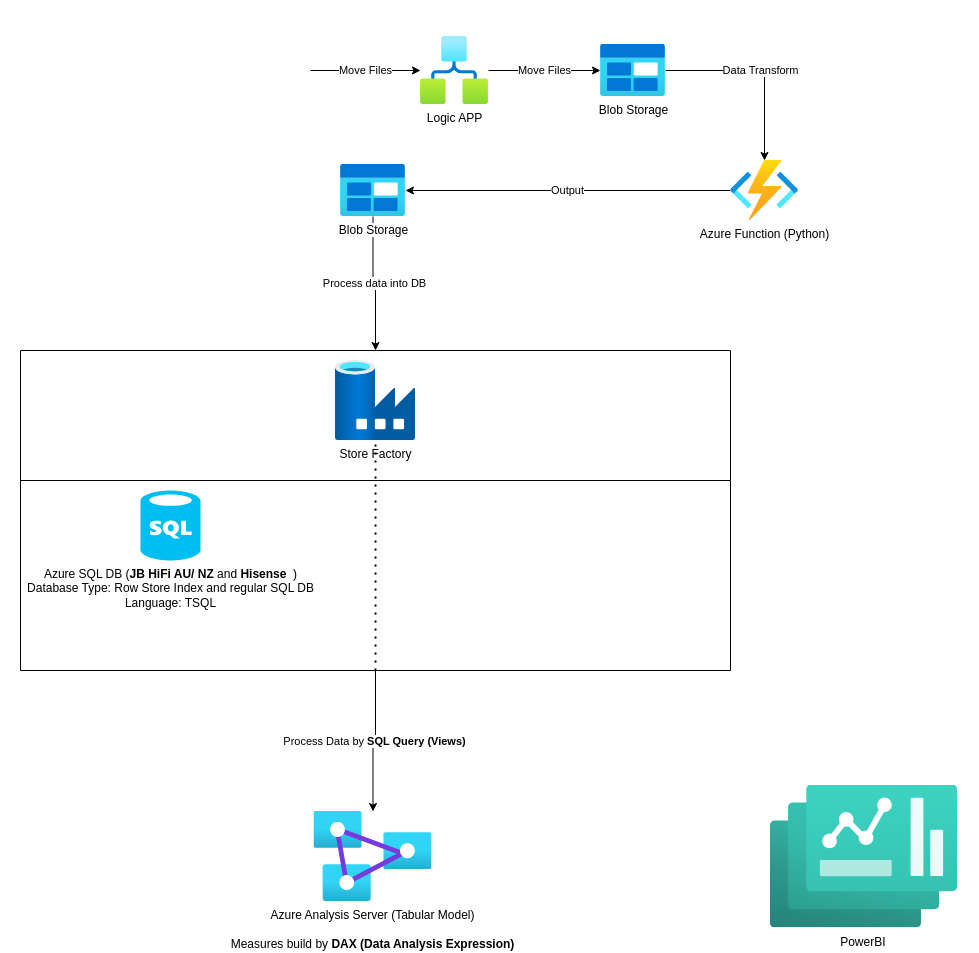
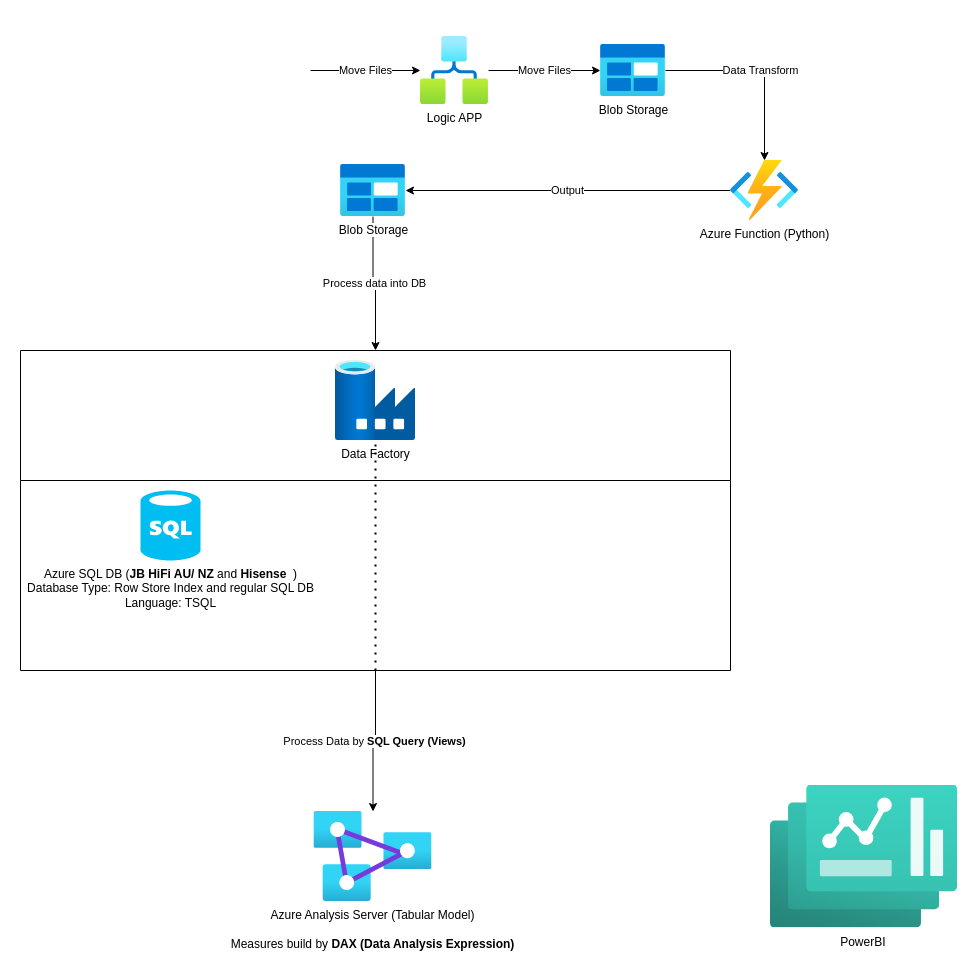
- <mxCell id="15" value="Store Factory" style="image;aspect=fixed;html=1;points=[];align=center;fontSize=12;image=img/lib/azure2/databases/Data_Factory.svg;" vertex="1" parent="13"><mxGeometry x="315" y="10" width="80" height="80" as="geometry" /></mxCell>
+ <mxCell id="15" value="Data Factory" style="image;aspect=fixed;html=1;points=[];align=center;fontSize=12;image=img/lib/azure2/databases/Data_Factory.svg;" vertex="1" parent="13"><mxGeometry x="315" y="10" width="80" height="80" as="geometry" /></mxCell>
